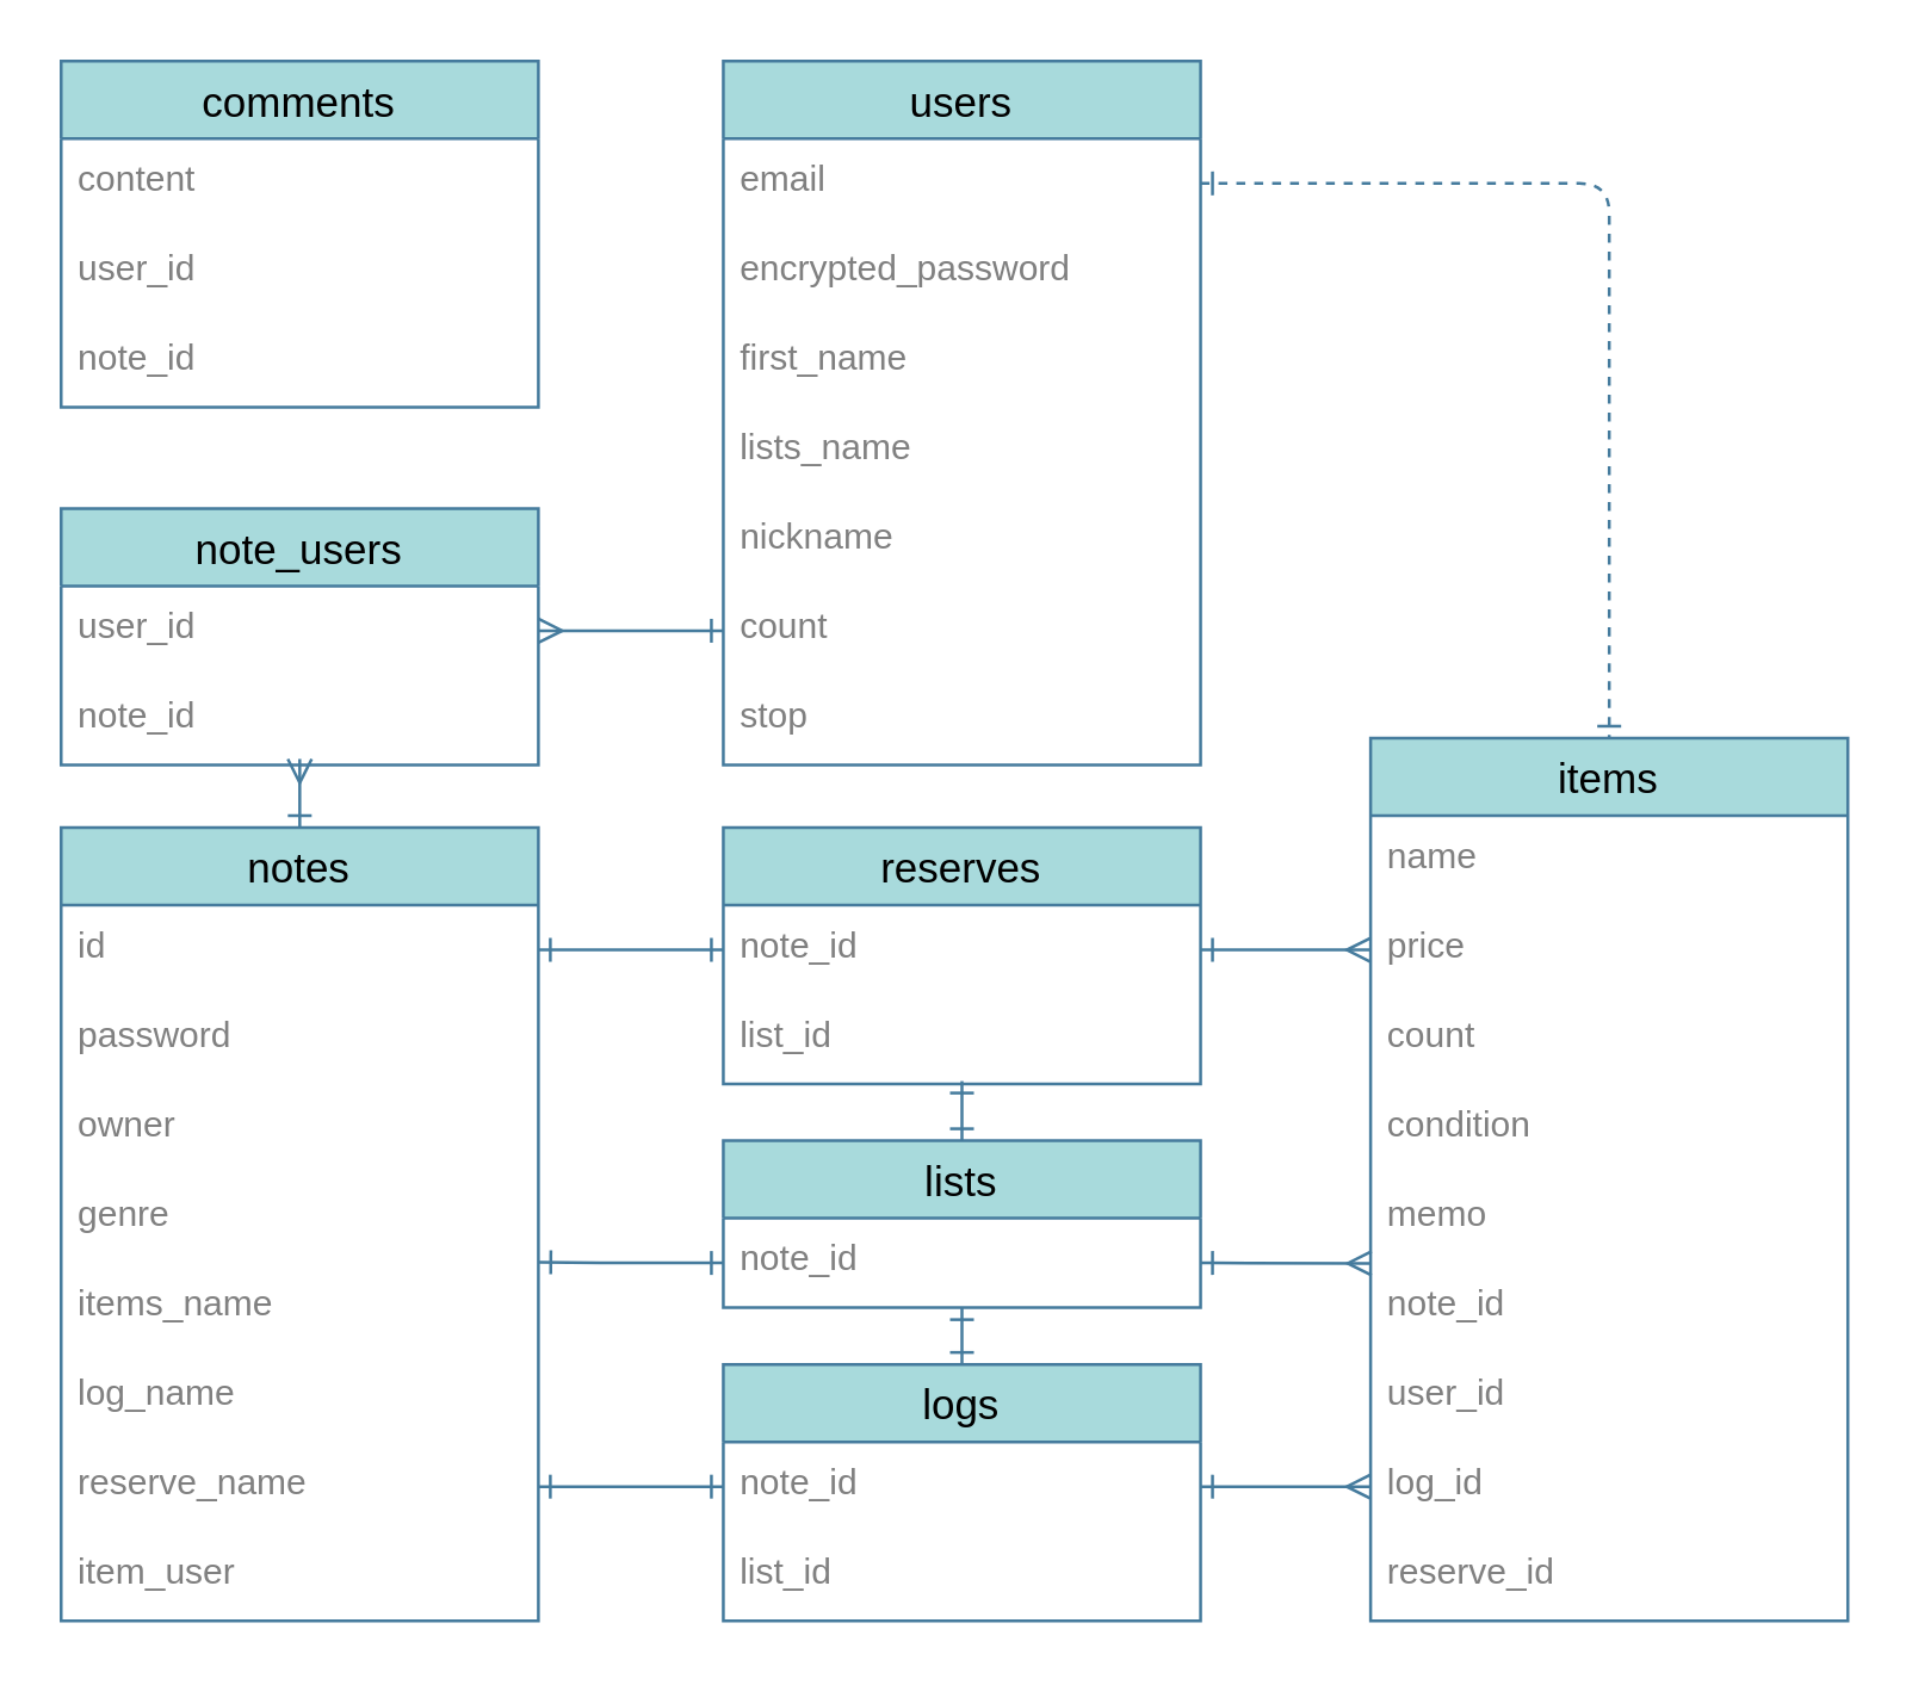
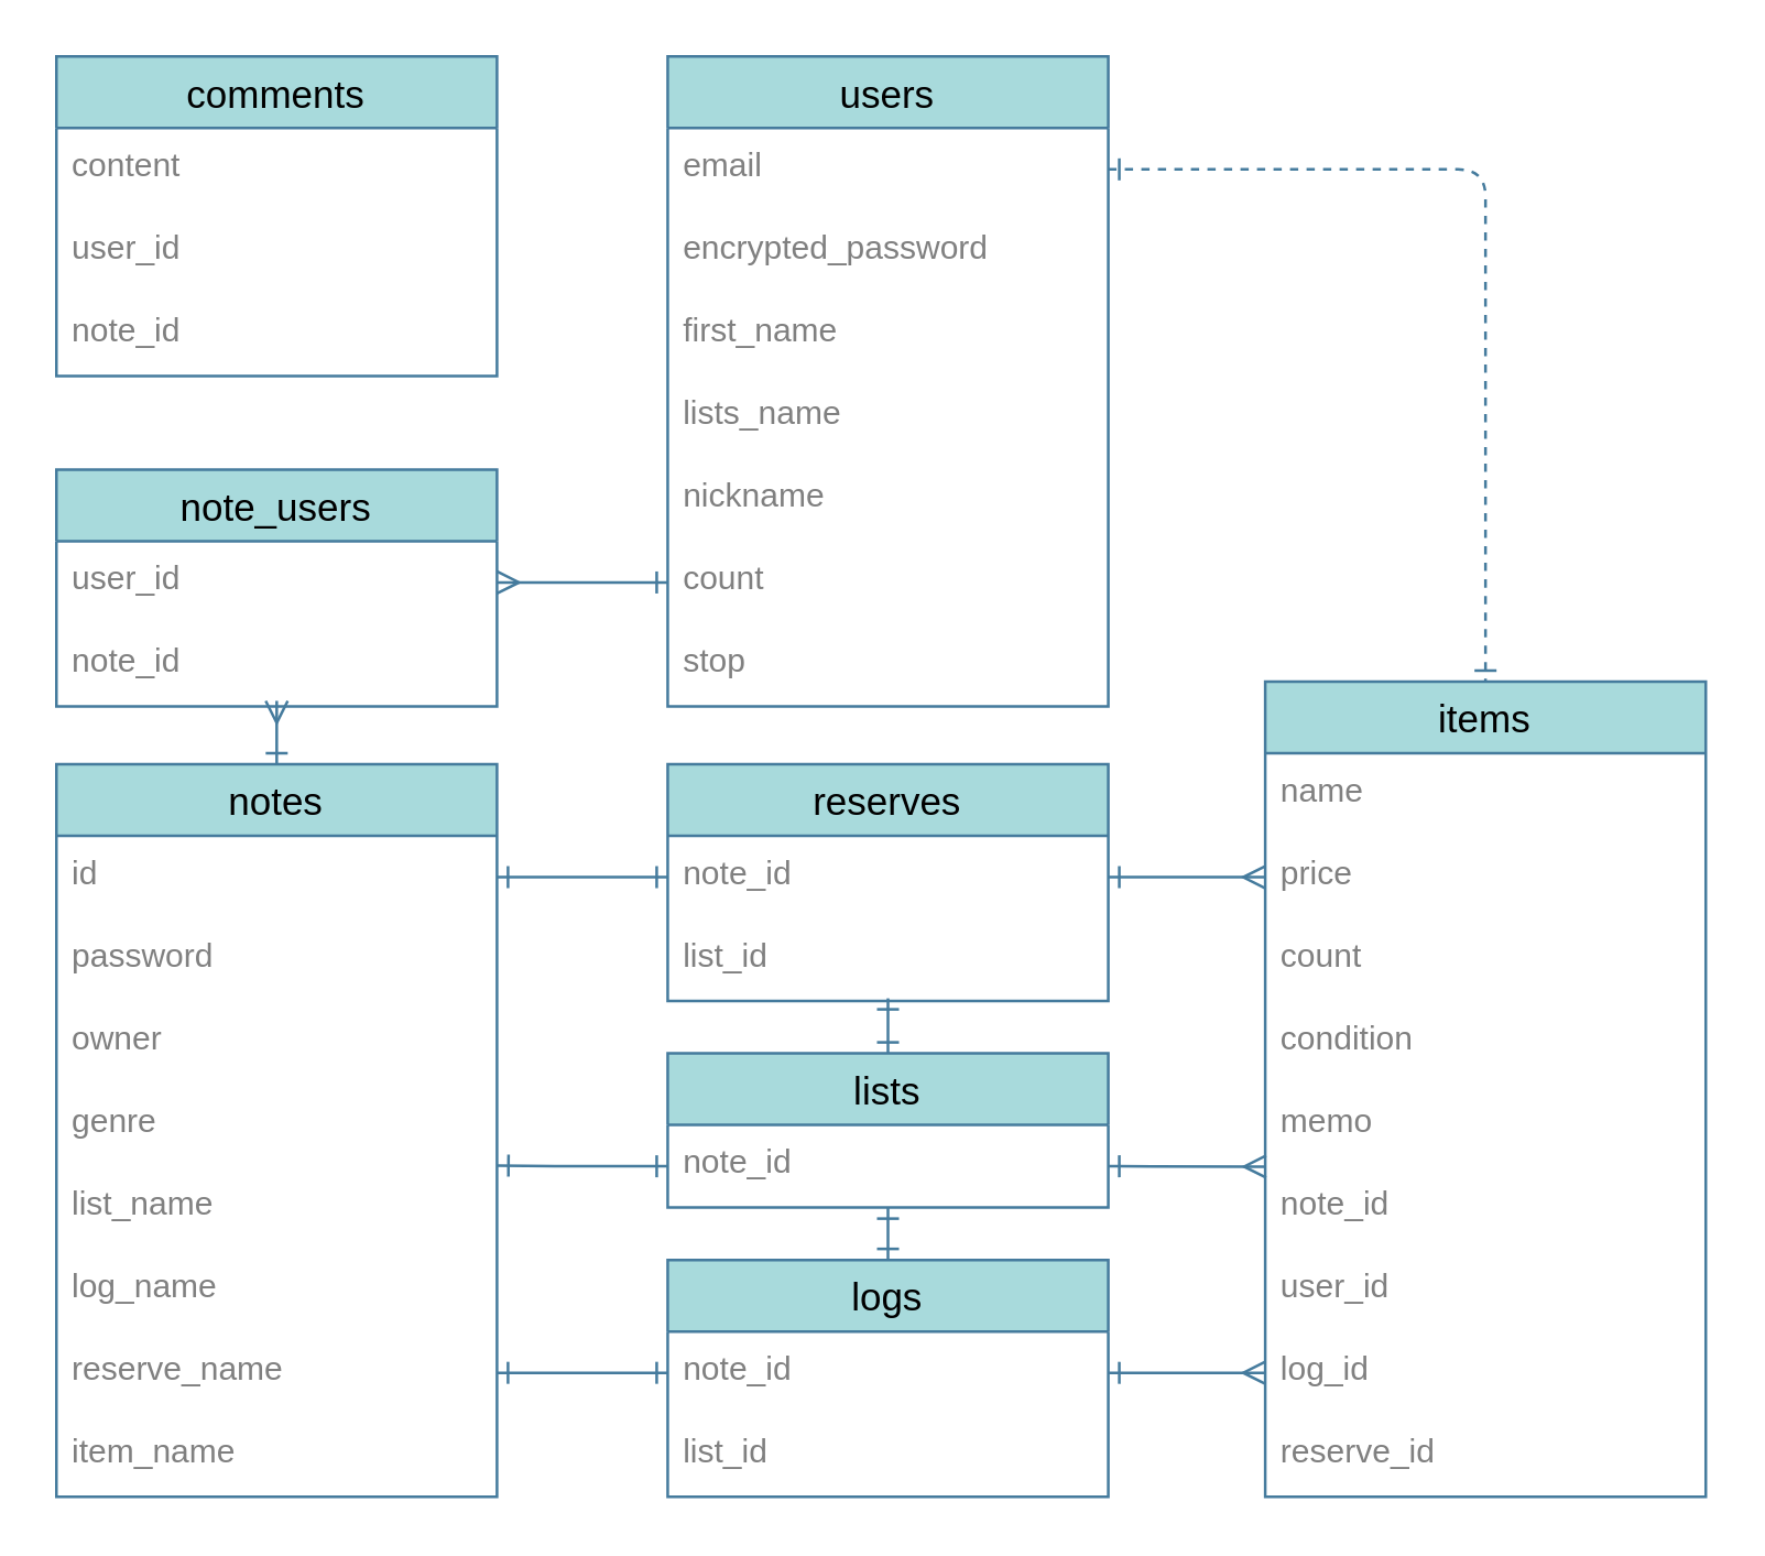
- <mxCell id="11" value="items_name" style="text;strokeColor=none;fillColor=none;spacingLeft=4;spacingRight=4;overflow=hidden;rotatable=0;points=[[0,0.5],[1,0.5]];portConstraint=eastwest;fontSize=12;fontColor=#808080;" parent="6" vertex="1"><mxGeometry y="146" width="160" height="30" as="geometry" /></mxCell>
+ <mxCell id="11" value="list_name" style="text;strokeColor=none;fillColor=none;spacingLeft=4;spacingRight=4;overflow=hidden;rotatable=0;points=[[0,0.5],[1,0.5]];portConstraint=eastwest;fontSize=12;fontColor=#808080;" parent="6" vertex="1"><mxGeometry y="146" width="160" height="30" as="geometry" /></mxCell>
- <mxCell id="14" value="item_user" style="text;strokeColor=none;fillColor=none;spacingLeft=4;spacingRight=4;overflow=hidden;rotatable=0;points=[[0,0.5],[1,0.5]];portConstraint=eastwest;fontSize=12;fontColor=#808080;" parent="6" vertex="1"><mxGeometry y="236" width="160" height="30" as="geometry" /></mxCell>
+ <mxCell id="14" value="item_name" style="text;strokeColor=none;fillColor=none;spacingLeft=4;spacingRight=4;overflow=hidden;rotatable=0;points=[[0,0.5],[1,0.5]];portConstraint=eastwest;fontSize=12;fontColor=#808080;" parent="6" vertex="1"><mxGeometry y="236" width="160" height="30" as="geometry" /></mxCell>
